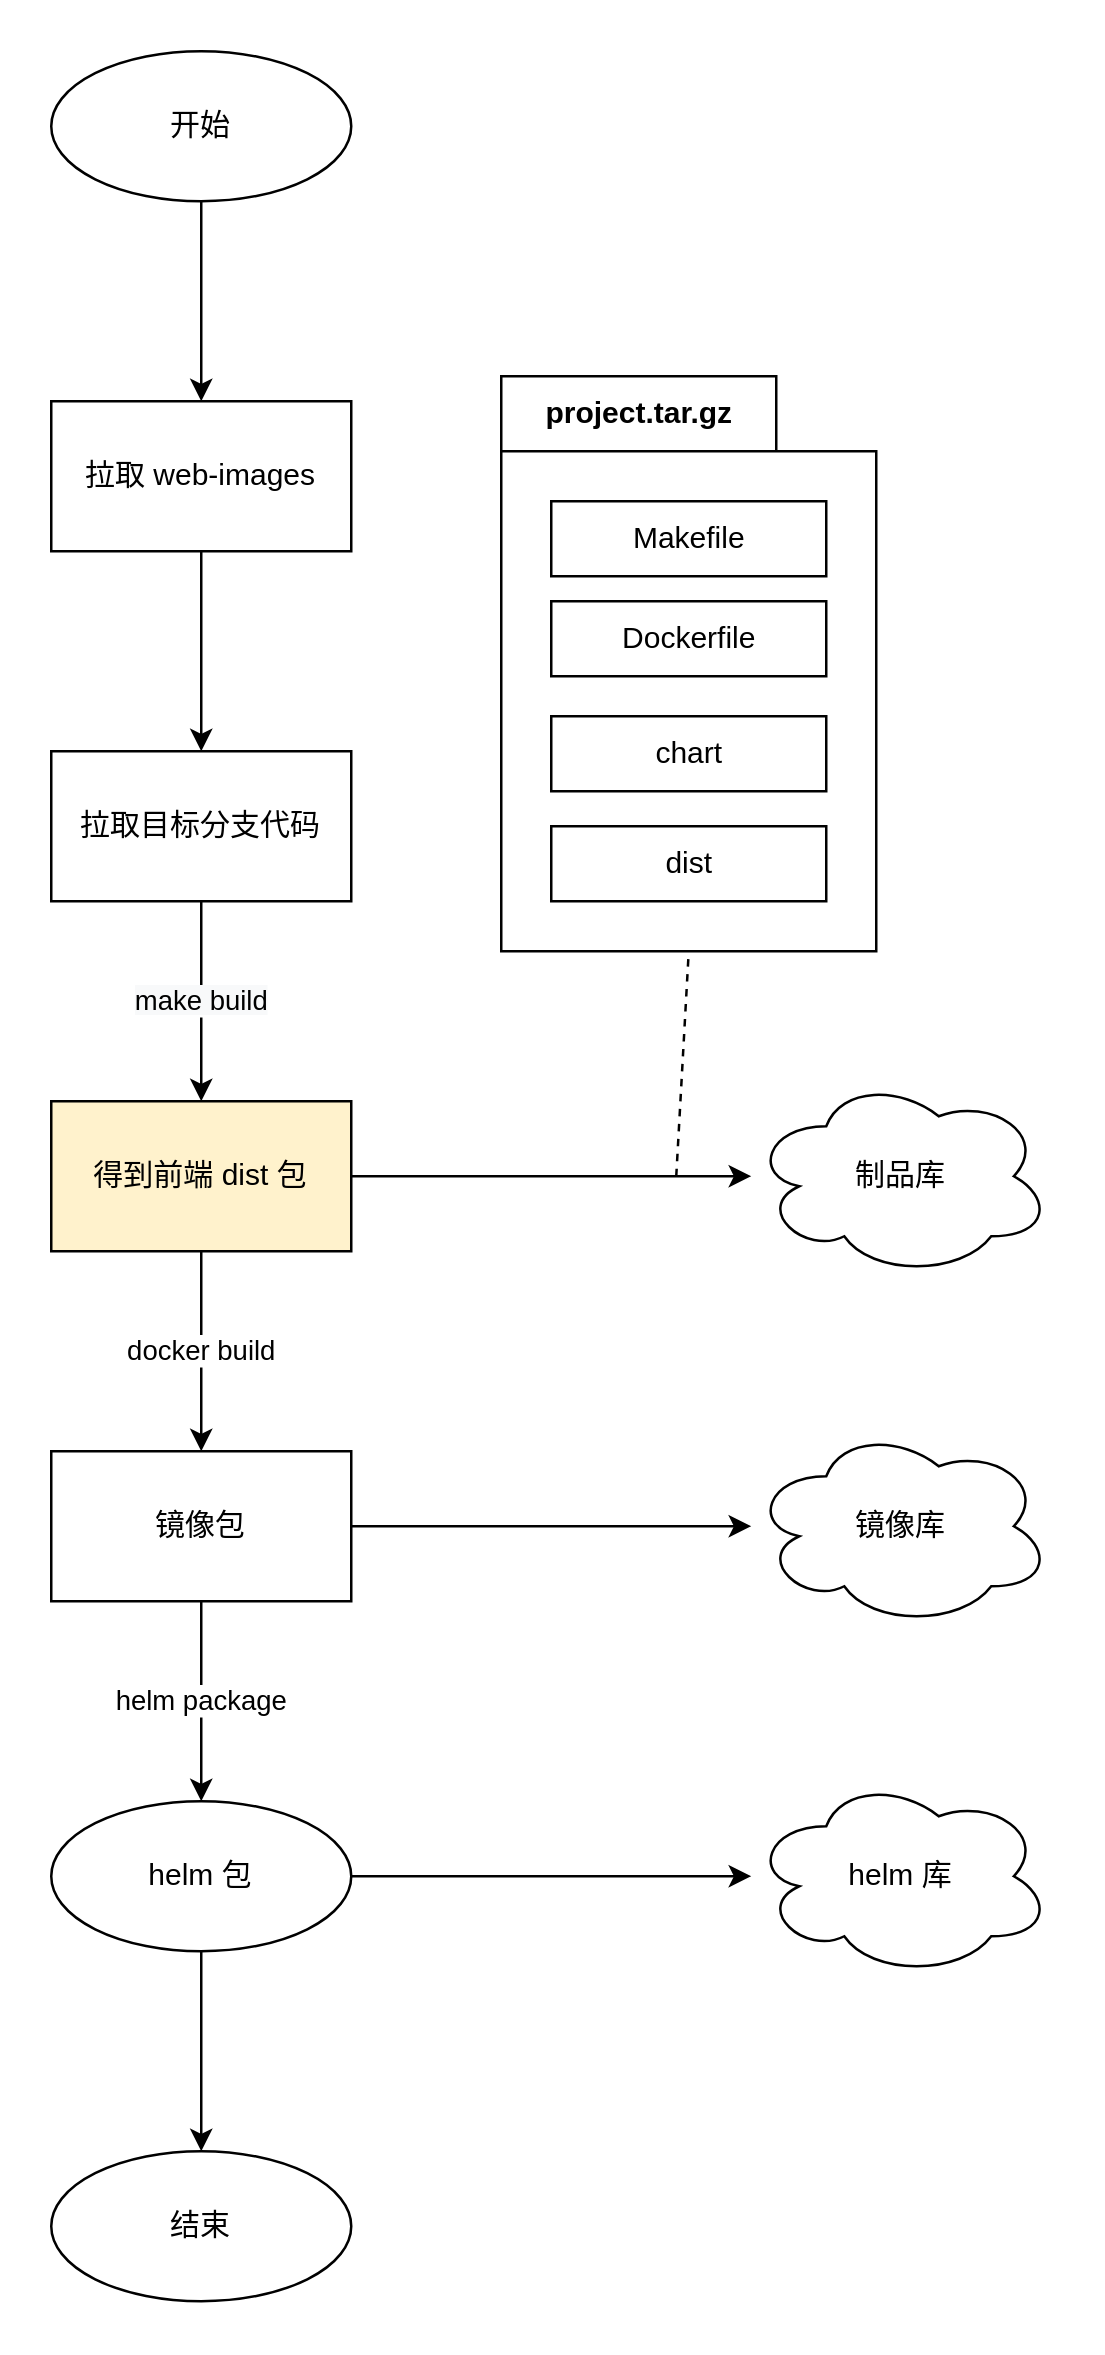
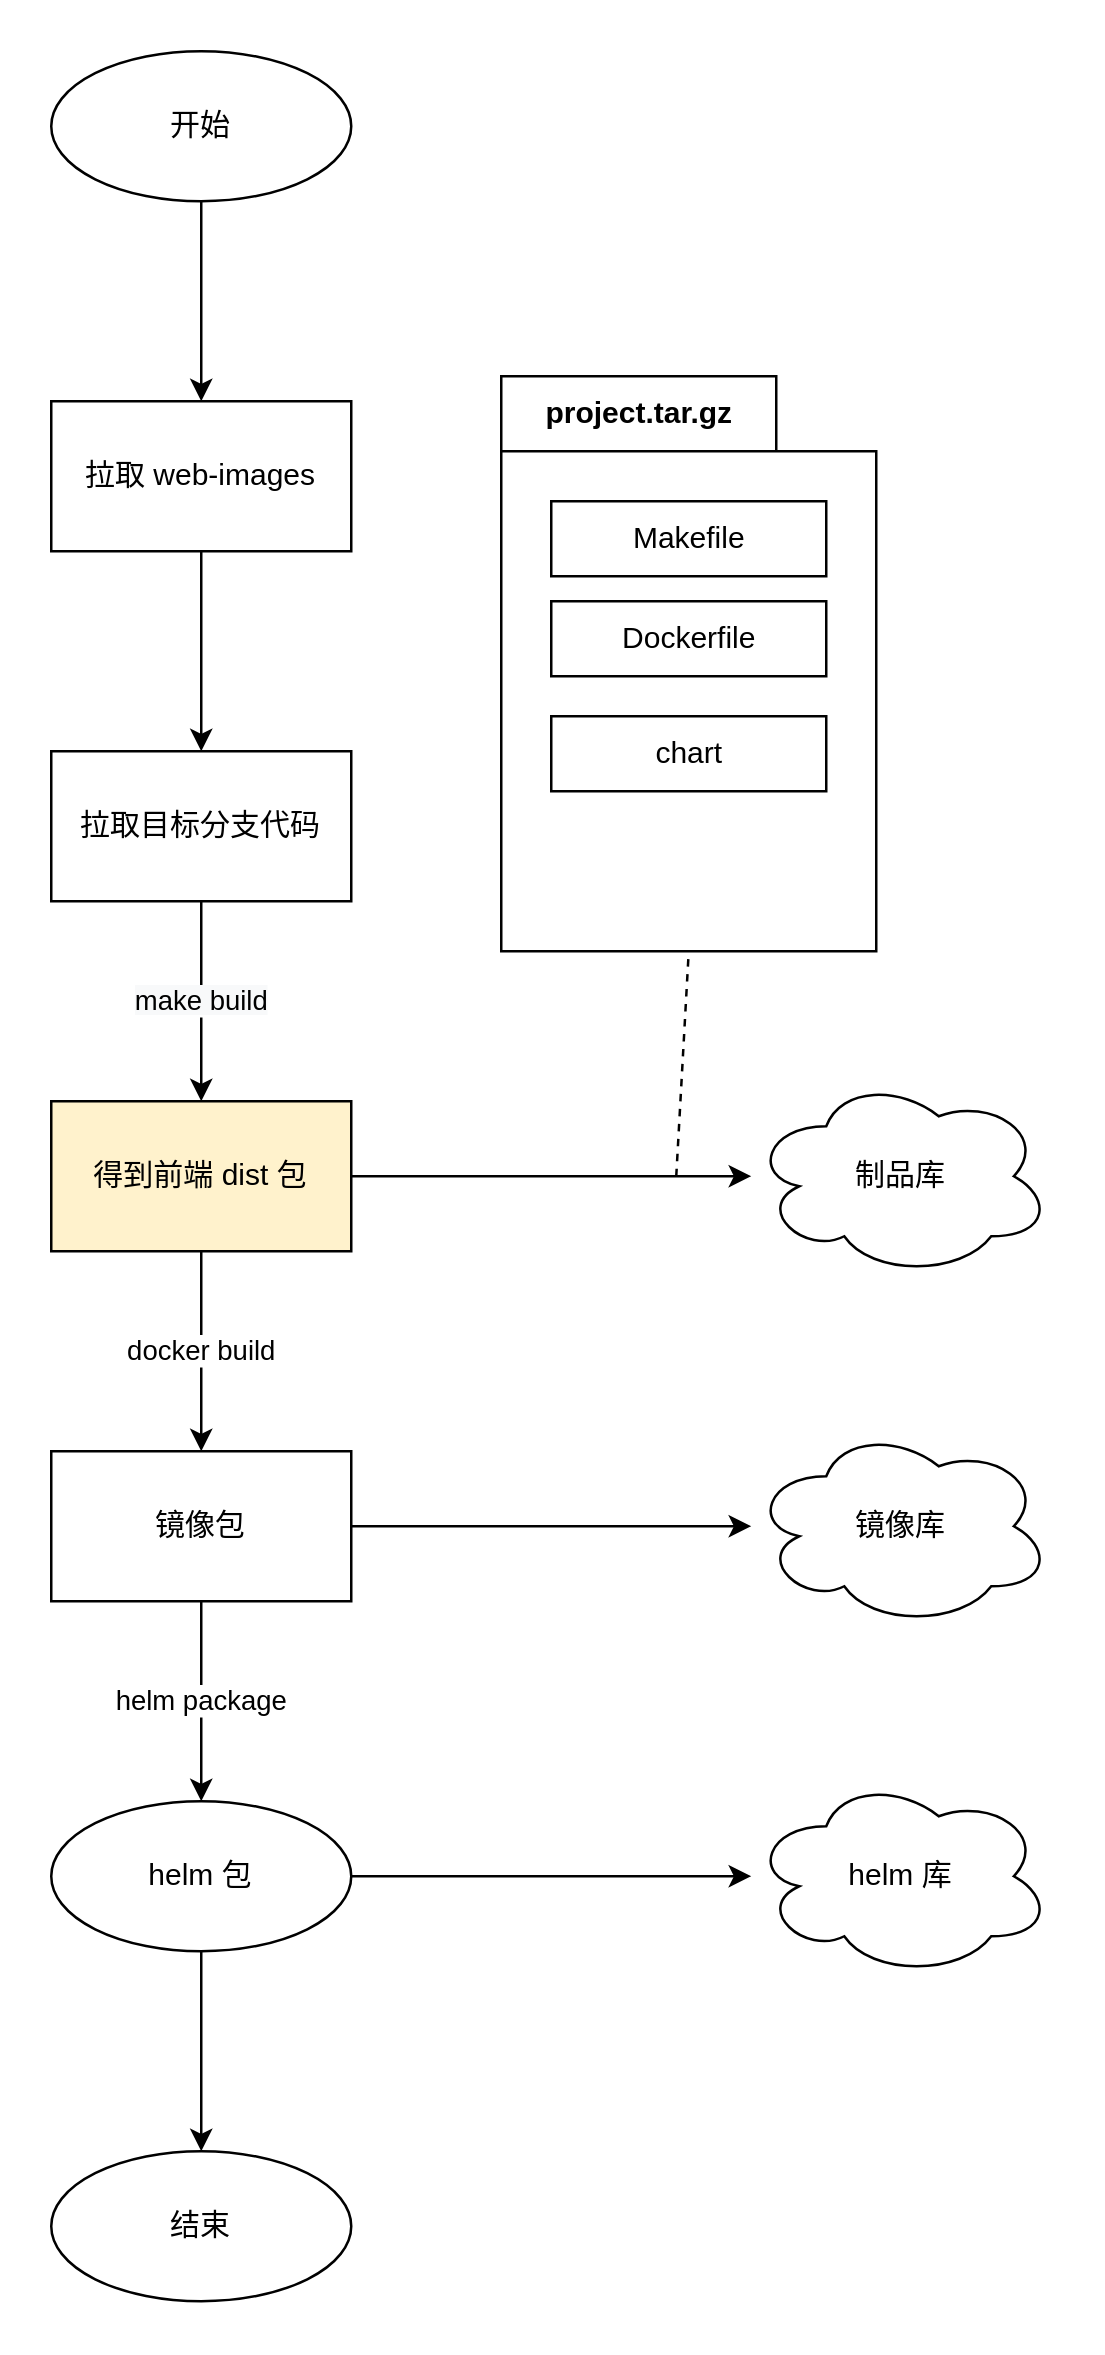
- <mxCell id="16" value="dist" style="html=1;" parent="12" vertex="1"><mxGeometry x="20" y="180" width="110" height="30" as="geometry" /></mxCell>
